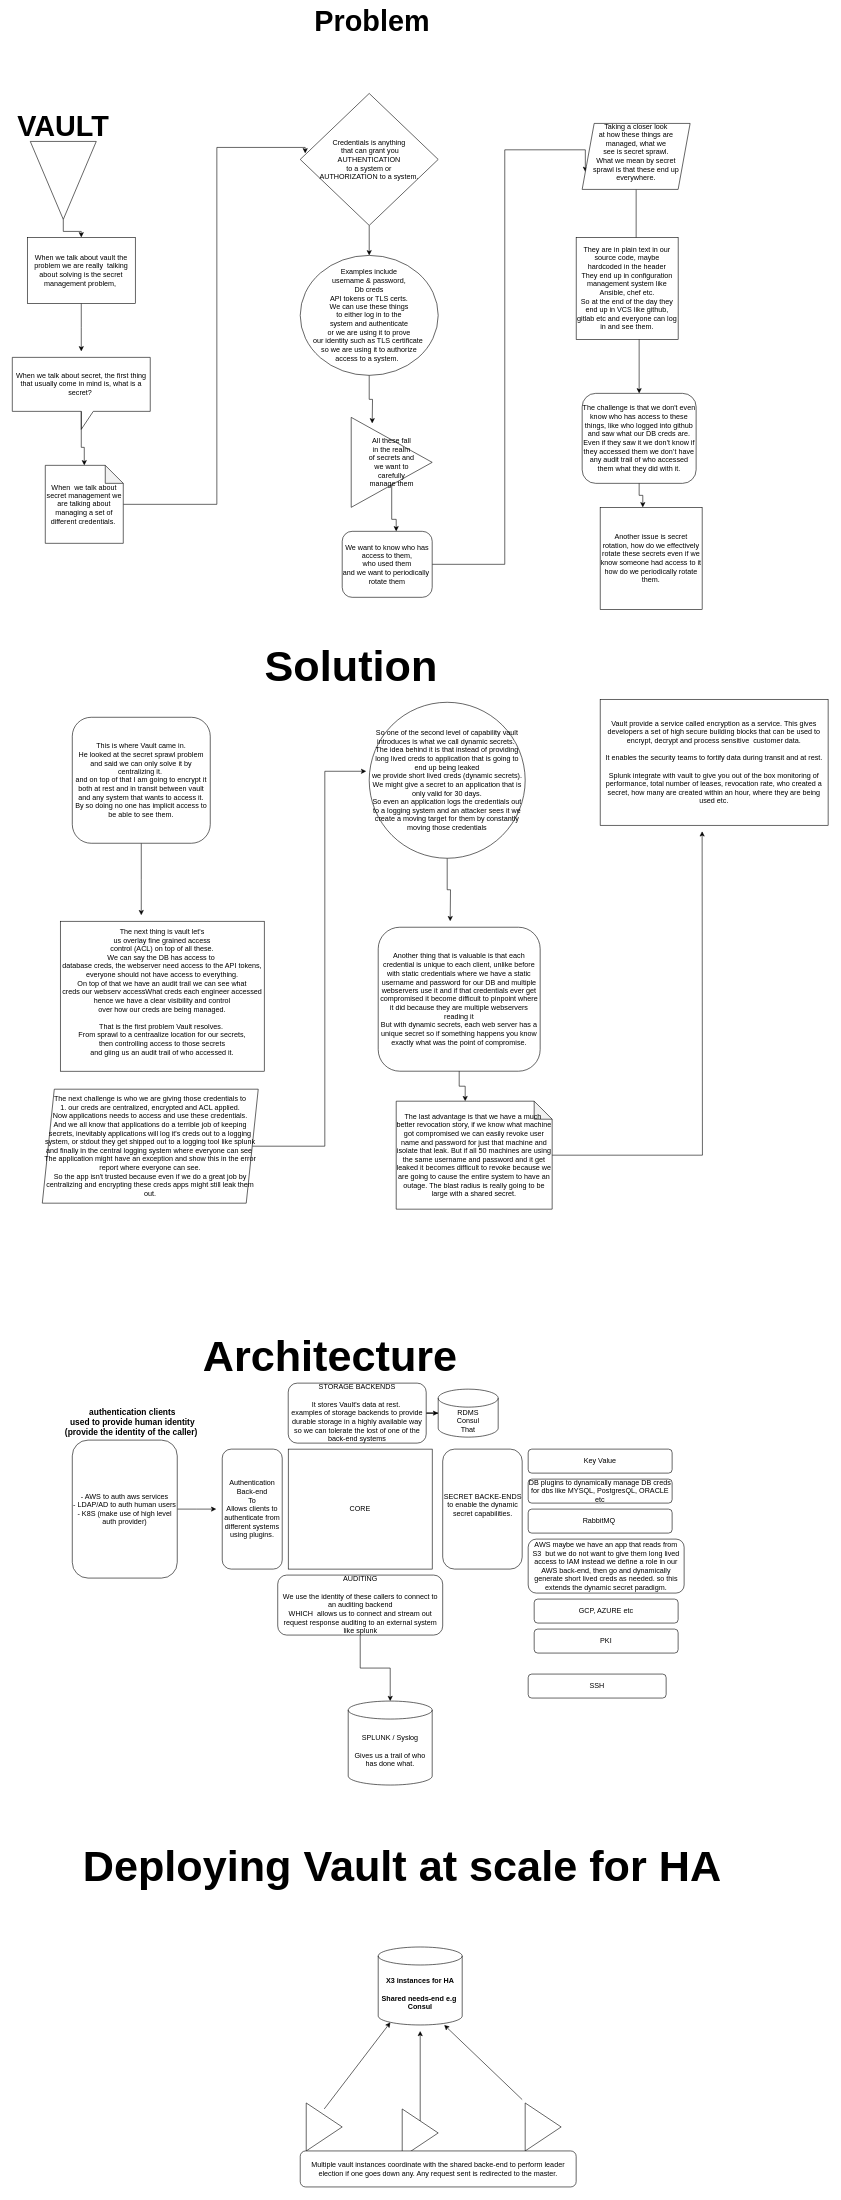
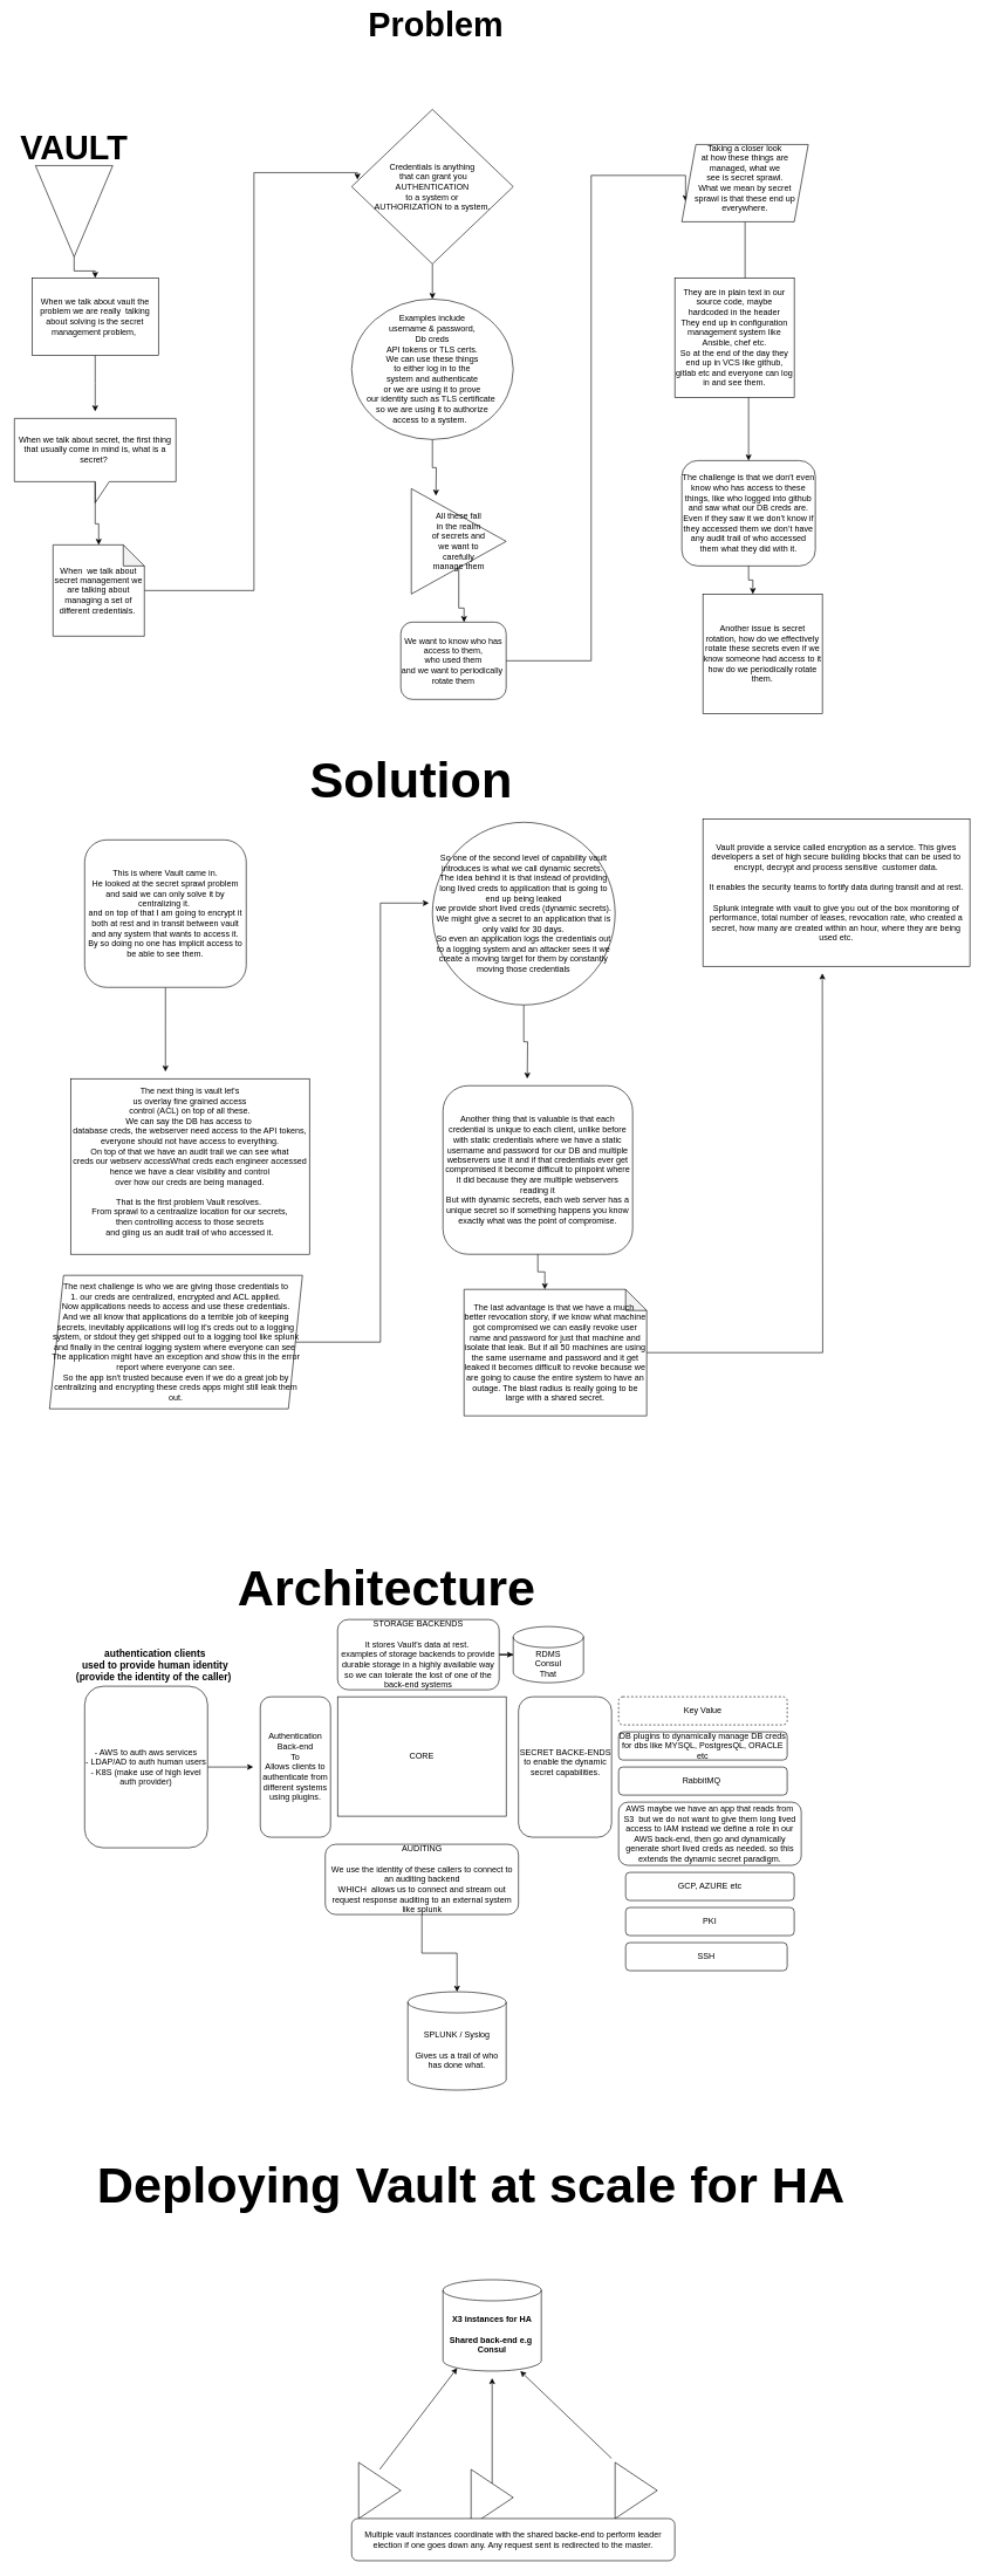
- <mxCell id="53" value="Key Value" style="rounded=1;whiteSpace=wrap;html=1;" vertex="1" parent="1"><mxGeometry x="880" y="2415" width="240" height="40" as="geometry" /></mxCell>
+ <mxCell id="53" value="Key Value" style="rounded=1;whiteSpace=wrap;html=1;dashed=1;" vertex="1" parent="1"><mxGeometry x="880" y="2415" width="240" height="40" as="geometry" /></mxCell>
- <mxCell id="39" value="CORE" style="rounded=0;whiteSpace=wrap;html=1;" vertex="1" parent="1"><mxGeometry x="480" y="2415" width="240" height="200" as="geometry" /></mxCell>
+ <mxCell id="39" value="CORE" style="rounded=0;whiteSpace=wrap;html=1;" vertex="1" parent="1"><mxGeometry x="480" y="2415" width="240" height="170" as="geometry" /></mxCell>
- <mxCell id="58" value="SSH" style="rounded=1;whiteSpace=wrap;html=1;" vertex="1" parent="1"><mxGeometry x="880" y="2790" width="230" height="40" as="geometry" /></mxCell>
+ <mxCell id="58" value="SSH" style="rounded=1;whiteSpace=wrap;html=1;" vertex="1" parent="1"><mxGeometry x="890" y="2765" width="230" height="40" as="geometry" /></mxCell>
- <mxCell id="59" value="&lt;b&gt;X3 instances for HA&lt;br&gt;&lt;br&gt;Shared needs-end e.g&amp;nbsp;&lt;br&gt;Consul&lt;br&gt;&lt;/b&gt;" style="shape=cylinder3;whiteSpace=wrap;html=1;boundedLbl=1;backgroundOutline=1;size=15;" vertex="1" parent="1"><mxGeometry x="630" y="3245" width="140" height="130" as="geometry" /></mxCell>
+ <mxCell id="59" value="&lt;b&gt;X3 instances for HA&lt;br&gt;&lt;br&gt;Shared back-end e.g&amp;nbsp;&lt;br&gt;Consul&lt;br&gt;&lt;/b&gt;" style="shape=cylinder3;whiteSpace=wrap;html=1;boundedLbl=1;backgroundOutline=1;size=15;" vertex="1" parent="1"><mxGeometry x="630" y="3245" width="140" height="130" as="geometry" /></mxCell>
